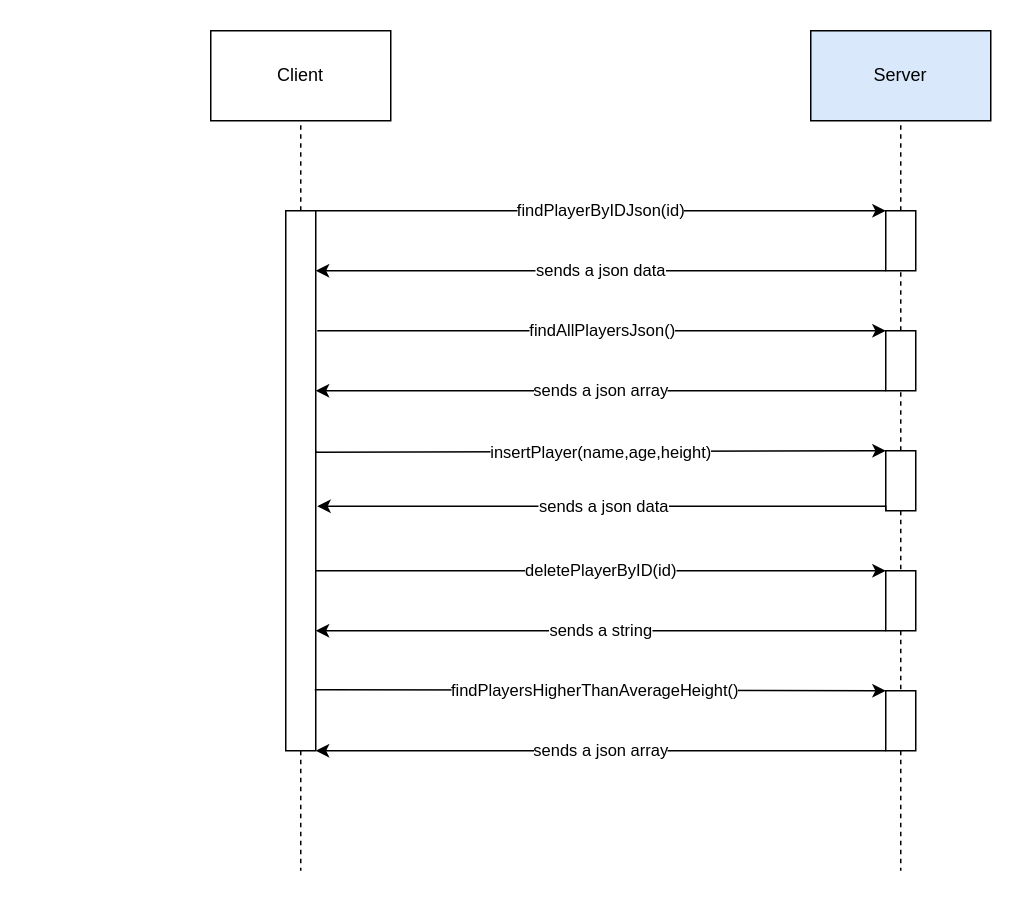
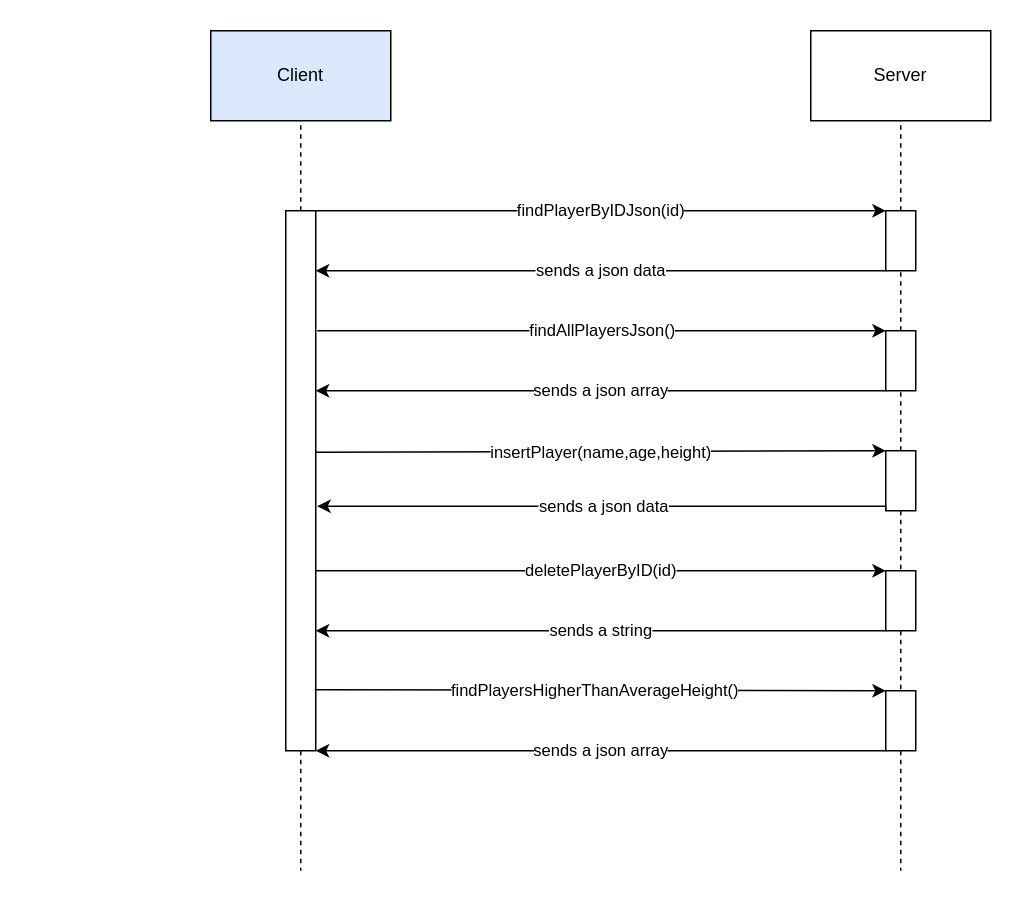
- <mxCell id="3" value="Client" style="rounded=0;whiteSpace=wrap;html=1;" vertex="1" parent="1"><mxGeometry x="140" y="20" width="120" height="60" as="geometry" /></mxCell>
+ <mxCell id="3" value="Client" style="rounded=0;whiteSpace=wrap;html=1;fillColor=#dae8fc;" vertex="1" parent="1"><mxGeometry x="140" y="20" width="120" height="60" as="geometry" /></mxCell>
- <mxCell id="2" value="Server" style="rounded=0;whiteSpace=wrap;html=1;fillColor=#dae8fc;" vertex="1" parent="1"><mxGeometry x="540" y="20" width="120" height="60" as="geometry" /></mxCell>
+ <mxCell id="2" value="Server" style="rounded=0;whiteSpace=wrap;html=1;" vertex="1" parent="1"><mxGeometry x="540" y="20" width="120" height="60" as="geometry" /></mxCell>
